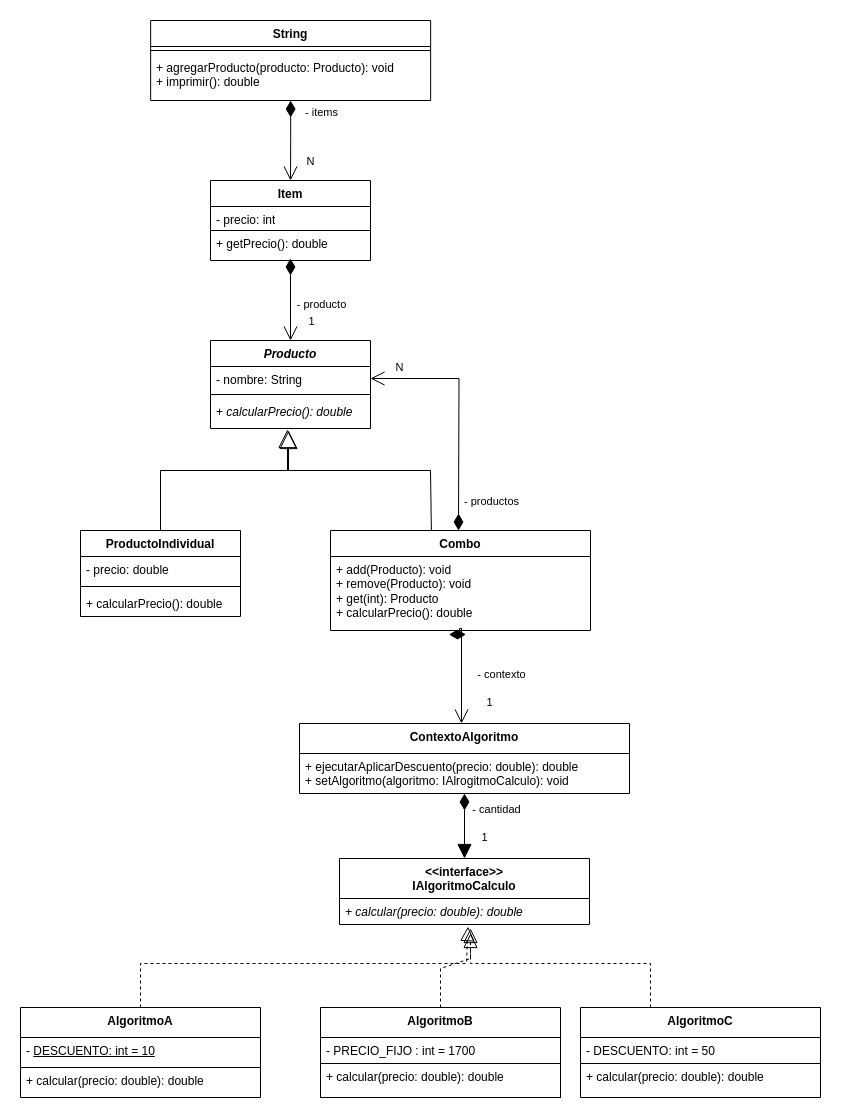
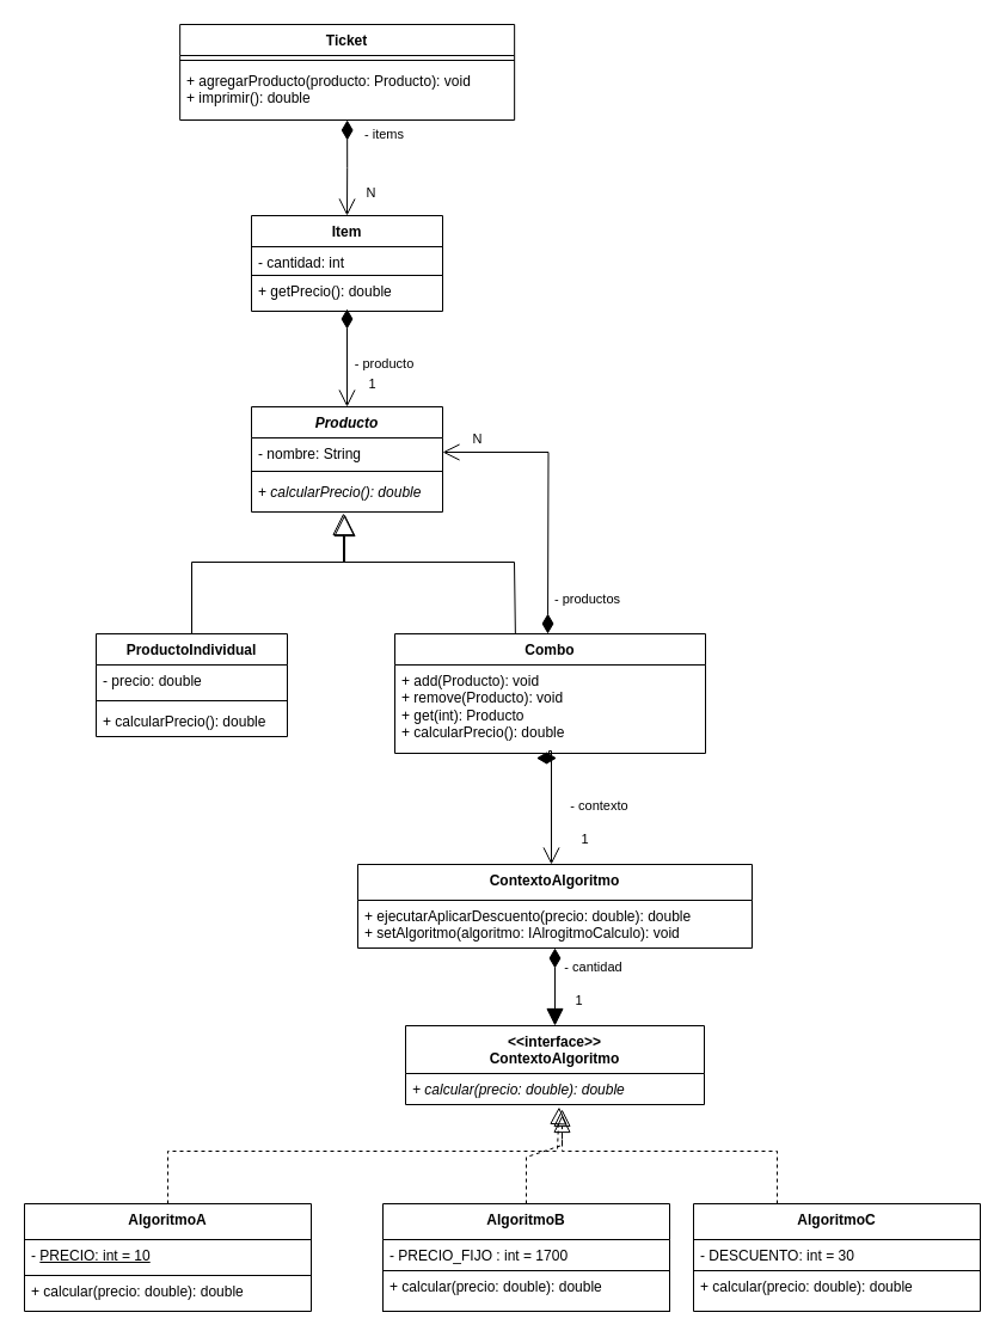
- <mxCell id="17" value="String" style="swimlane;fontStyle=1;align=center;verticalAlign=top;childLayout=stackLayout;horizontal=1;startSize=26;horizontalStack=0;resizeParent=1;resizeParentMax=0;resizeLast=0;collapsible=1;marginBottom=0;whiteSpace=wrap;html=1;" parent="1" vertex="1"><mxGeometry x="150.15" y="20" width="280" height="80" as="geometry" /></mxCell>
+ <mxCell id="17" value="Ticket" style="swimlane;fontStyle=1;align=center;verticalAlign=top;childLayout=stackLayout;horizontal=1;startSize=26;horizontalStack=0;resizeParent=1;resizeParentMax=0;resizeLast=0;collapsible=1;marginBottom=0;whiteSpace=wrap;html=1;" parent="1" vertex="1"><mxGeometry x="150.15" y="20" width="280" height="80" as="geometry" /></mxCell>
- <mxCell id="24" value="- precio: int" style="text;strokeColor=default;fillColor=none;align=left;verticalAlign=top;spacingLeft=4;spacingRight=4;overflow=hidden;rotatable=0;points=[[0,0.5],[1,0.5]];portConstraint=eastwest;whiteSpace=wrap;html=1;" parent="23" vertex="1"><mxGeometry y="26" width="160" height="24" as="geometry" /></mxCell>
+ <mxCell id="24" value="- cantidad: int" style="text;strokeColor=default;fillColor=none;align=left;verticalAlign=top;spacingLeft=4;spacingRight=4;overflow=hidden;rotatable=0;points=[[0,0.5],[1,0.5]];portConstraint=eastwest;whiteSpace=wrap;html=1;" parent="23" vertex="1"><mxGeometry y="26" width="160" height="24" as="geometry" /></mxCell>
- <mxCell id="29" value="&amp;lt;&amp;lt;interface&amp;gt;&amp;gt;&lt;br&gt;IAlgoritmoCalculo" style="swimlane;fontStyle=1;align=center;verticalAlign=top;childLayout=stackLayout;horizontal=1;startSize=40;horizontalStack=0;resizeParent=1;resizeParentMax=0;resizeLast=0;collapsible=1;marginBottom=0;whiteSpace=wrap;html=1;" parent="1" vertex="1"><mxGeometry x="339" y="858" width="250" height="66" as="geometry" /></mxCell>
+ <mxCell id="29" value="&amp;lt;&amp;lt;interface&amp;gt;&amp;gt;&lt;br&gt;ContextoAlgoritmo" style="swimlane;fontStyle=1;align=center;verticalAlign=top;childLayout=stackLayout;horizontal=1;startSize=40;horizontalStack=0;resizeParent=1;resizeParentMax=0;resizeLast=0;collapsible=1;marginBottom=0;whiteSpace=wrap;html=1;" parent="1" vertex="1"><mxGeometry x="339" y="858" width="250" height="66" as="geometry" /></mxCell>
- <mxCell id="32" value="- &lt;u&gt;DESCUENTO: int = 10&lt;/u&gt;" style="text;strokeColor=default;fillColor=none;align=left;verticalAlign=top;spacingLeft=4;spacingRight=4;overflow=hidden;rotatable=0;points=[[0,0.5],[1,0.5]];portConstraint=eastwest;whiteSpace=wrap;html=1;" parent="31" vertex="1"><mxGeometry y="30" width="240" height="30" as="geometry" /></mxCell>
+ <mxCell id="32" value="- &lt;u&gt;PRECIO: int = 10&lt;/u&gt;" style="text;strokeColor=default;fillColor=none;align=left;verticalAlign=top;spacingLeft=4;spacingRight=4;overflow=hidden;rotatable=0;points=[[0,0.5],[1,0.5]];portConstraint=eastwest;whiteSpace=wrap;html=1;" parent="31" vertex="1"><mxGeometry y="30" width="240" height="30" as="geometry" /></mxCell>
- <mxCell id="38" value="- DESCUENTO: int = 50" style="text;strokeColor=default;fillColor=none;align=left;verticalAlign=top;spacingLeft=4;spacingRight=4;overflow=hidden;rotatable=0;points=[[0,0.5],[1,0.5]];portConstraint=eastwest;whiteSpace=wrap;html=1;" parent="37" vertex="1"><mxGeometry y="30" width="240" height="26" as="geometry" /></mxCell>
+ <mxCell id="38" value="- DESCUENTO: int = 30" style="text;strokeColor=default;fillColor=none;align=left;verticalAlign=top;spacingLeft=4;spacingRight=4;overflow=hidden;rotatable=0;points=[[0,0.5],[1,0.5]];portConstraint=eastwest;whiteSpace=wrap;html=1;" parent="37" vertex="1"><mxGeometry y="30" width="240" height="26" as="geometry" /></mxCell>
